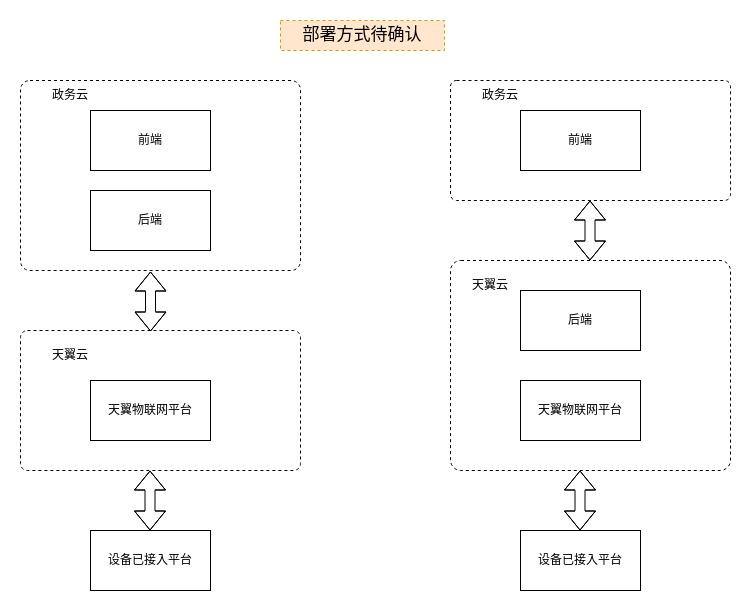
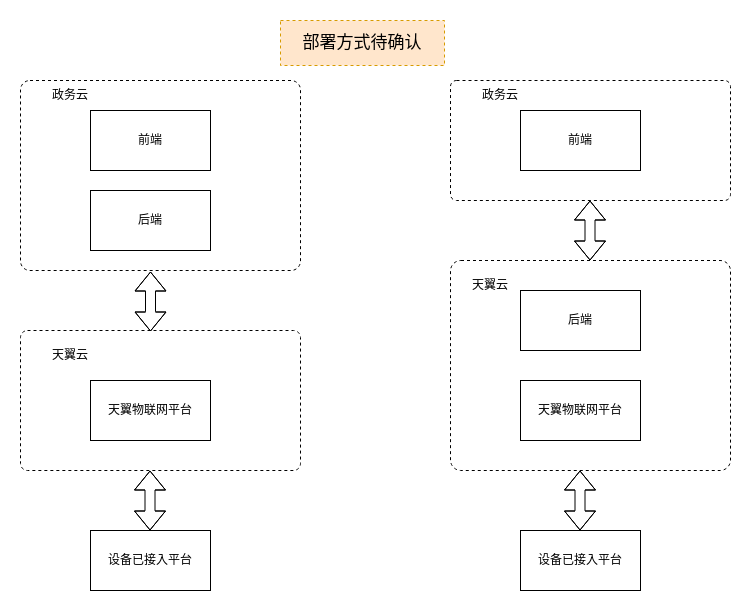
- <mxCell id="22" value="部署方式待确认" style="text;html=1;strokeColor=#d79b00;fillColor=#ffe6cc;align=center;verticalAlign=middle;whiteSpace=wrap;rounded=0;dashed=1;spacing=3;fontSize=17;" vertex="1" parent="1"><mxGeometry x="280" width="164" height="30" as="geometry" y="20" /></mxCell>
+ <mxCell id="22" value="部署方式待确认" style="text;html=1;strokeColor=#d79b00;fillColor=#ffe6cc;align=center;verticalAlign=middle;whiteSpace=wrap;rounded=0;dashed=1;spacing=3;fontSize=17;" vertex="1" parent="1"><mxGeometry x="280" y="20" width="164" height="45" as="geometry" /></mxCell>
